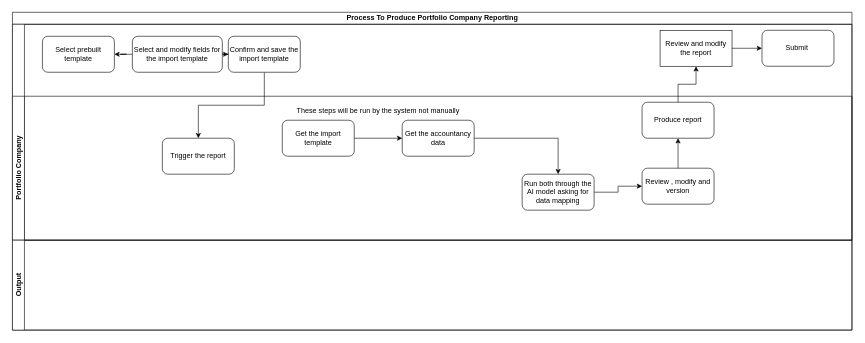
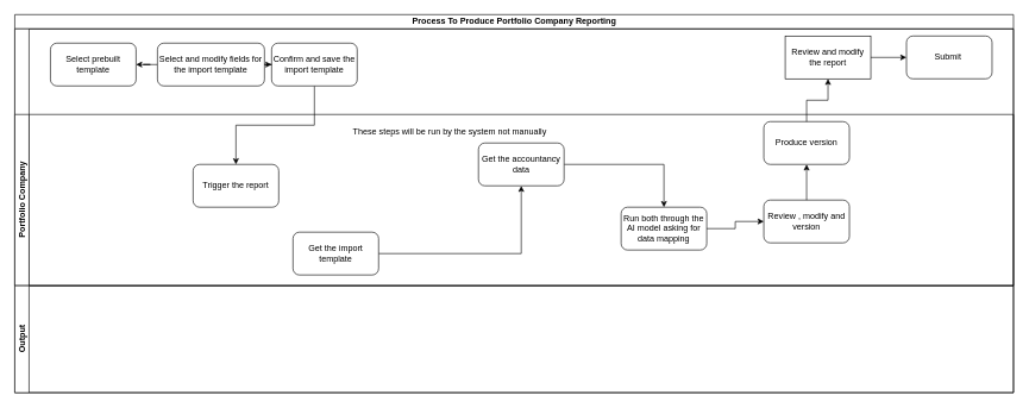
- <mxCell id="22" value="Produce report" style="whiteSpace=wrap;html=1;rounded=1;" vertex="1" parent="13"><mxGeometry x="1050" y="10" width="120" height="60" as="geometry" /></mxCell>
+ <mxCell id="22" value="Produce version" style="whiteSpace=wrap;html=1;rounded=1;" vertex="1" parent="13"><mxGeometry x="1050" y="10" width="120" height="60" as="geometry" /></mxCell>
- <mxCell id="15" value="Get the import template" style="whiteSpace=wrap;html=1;rounded=1;" vertex="1" parent="13"><mxGeometry x="450" y="40" width="120" height="60" as="geometry" /></mxCell>
+ <mxCell id="15" value="Get the import template" style="whiteSpace=wrap;html=1;rounded=1;" vertex="1" parent="13"><mxGeometry x="390" y="165" width="120" height="60" as="geometry" /></mxCell>
